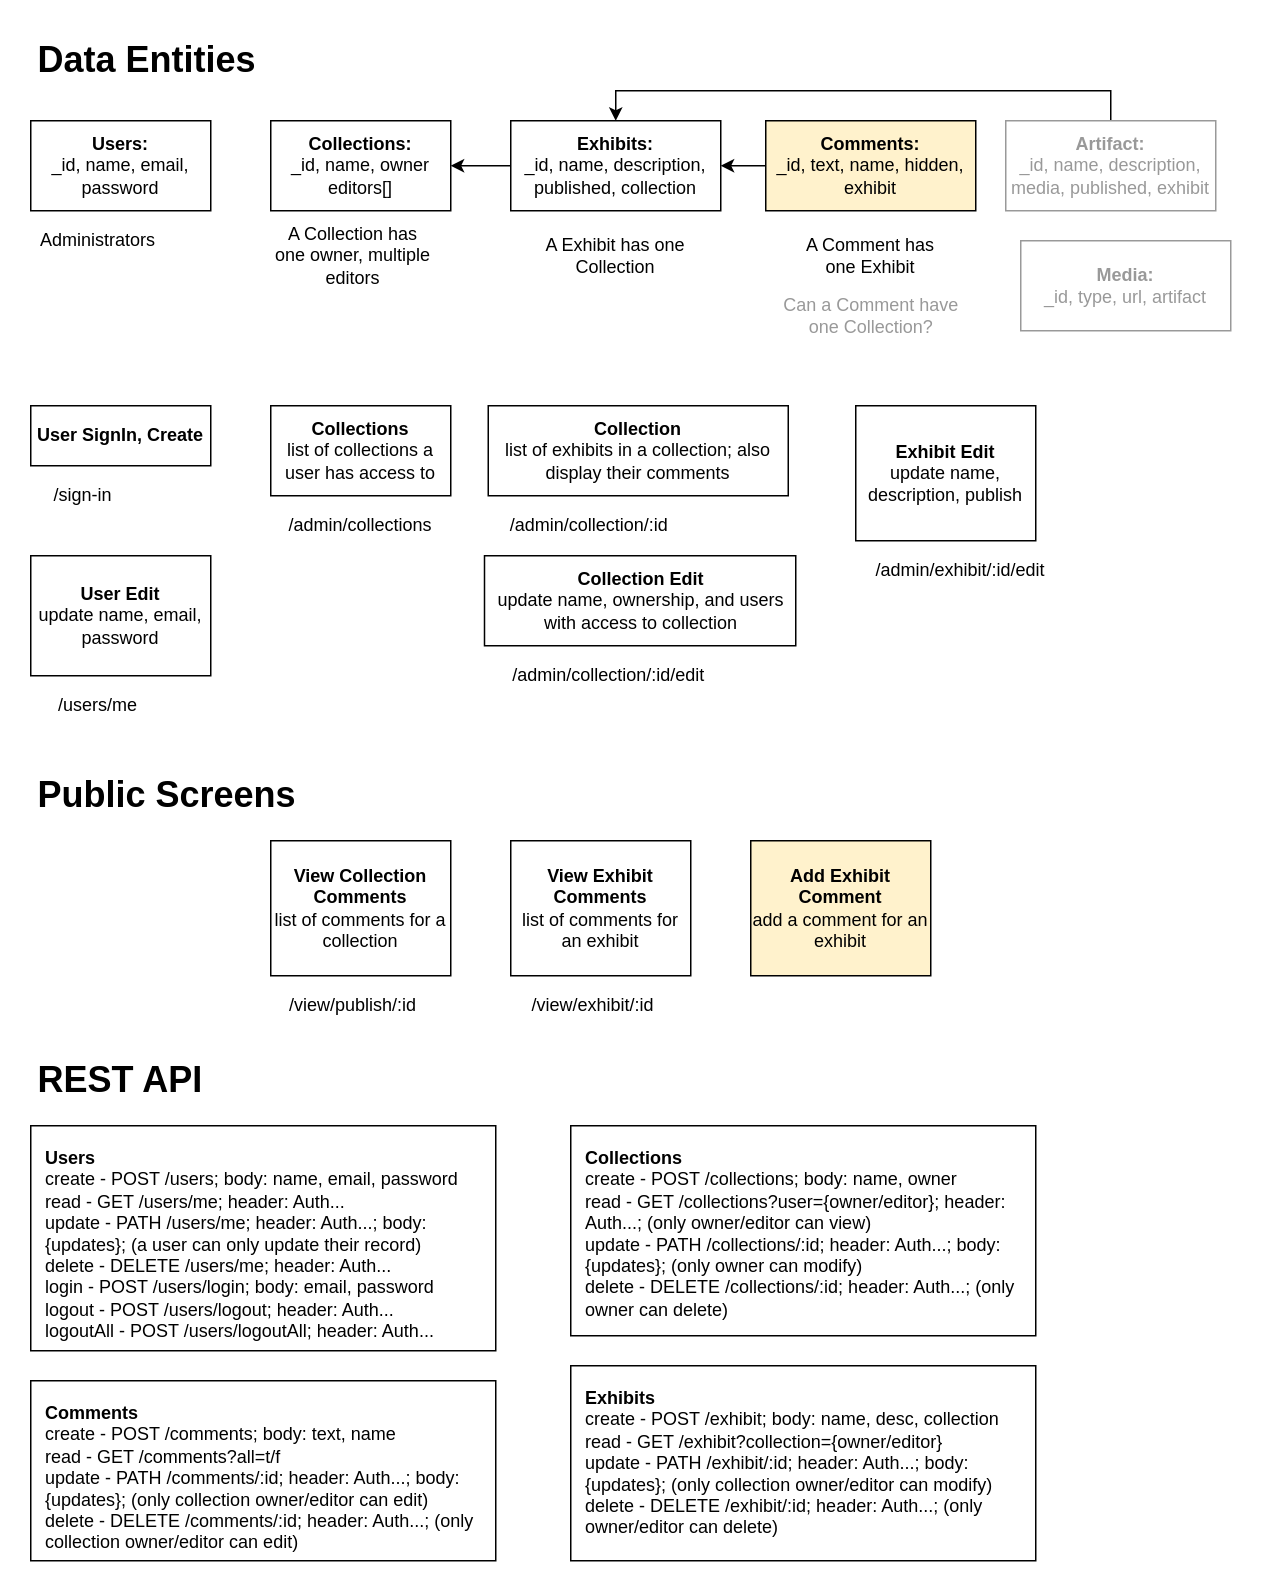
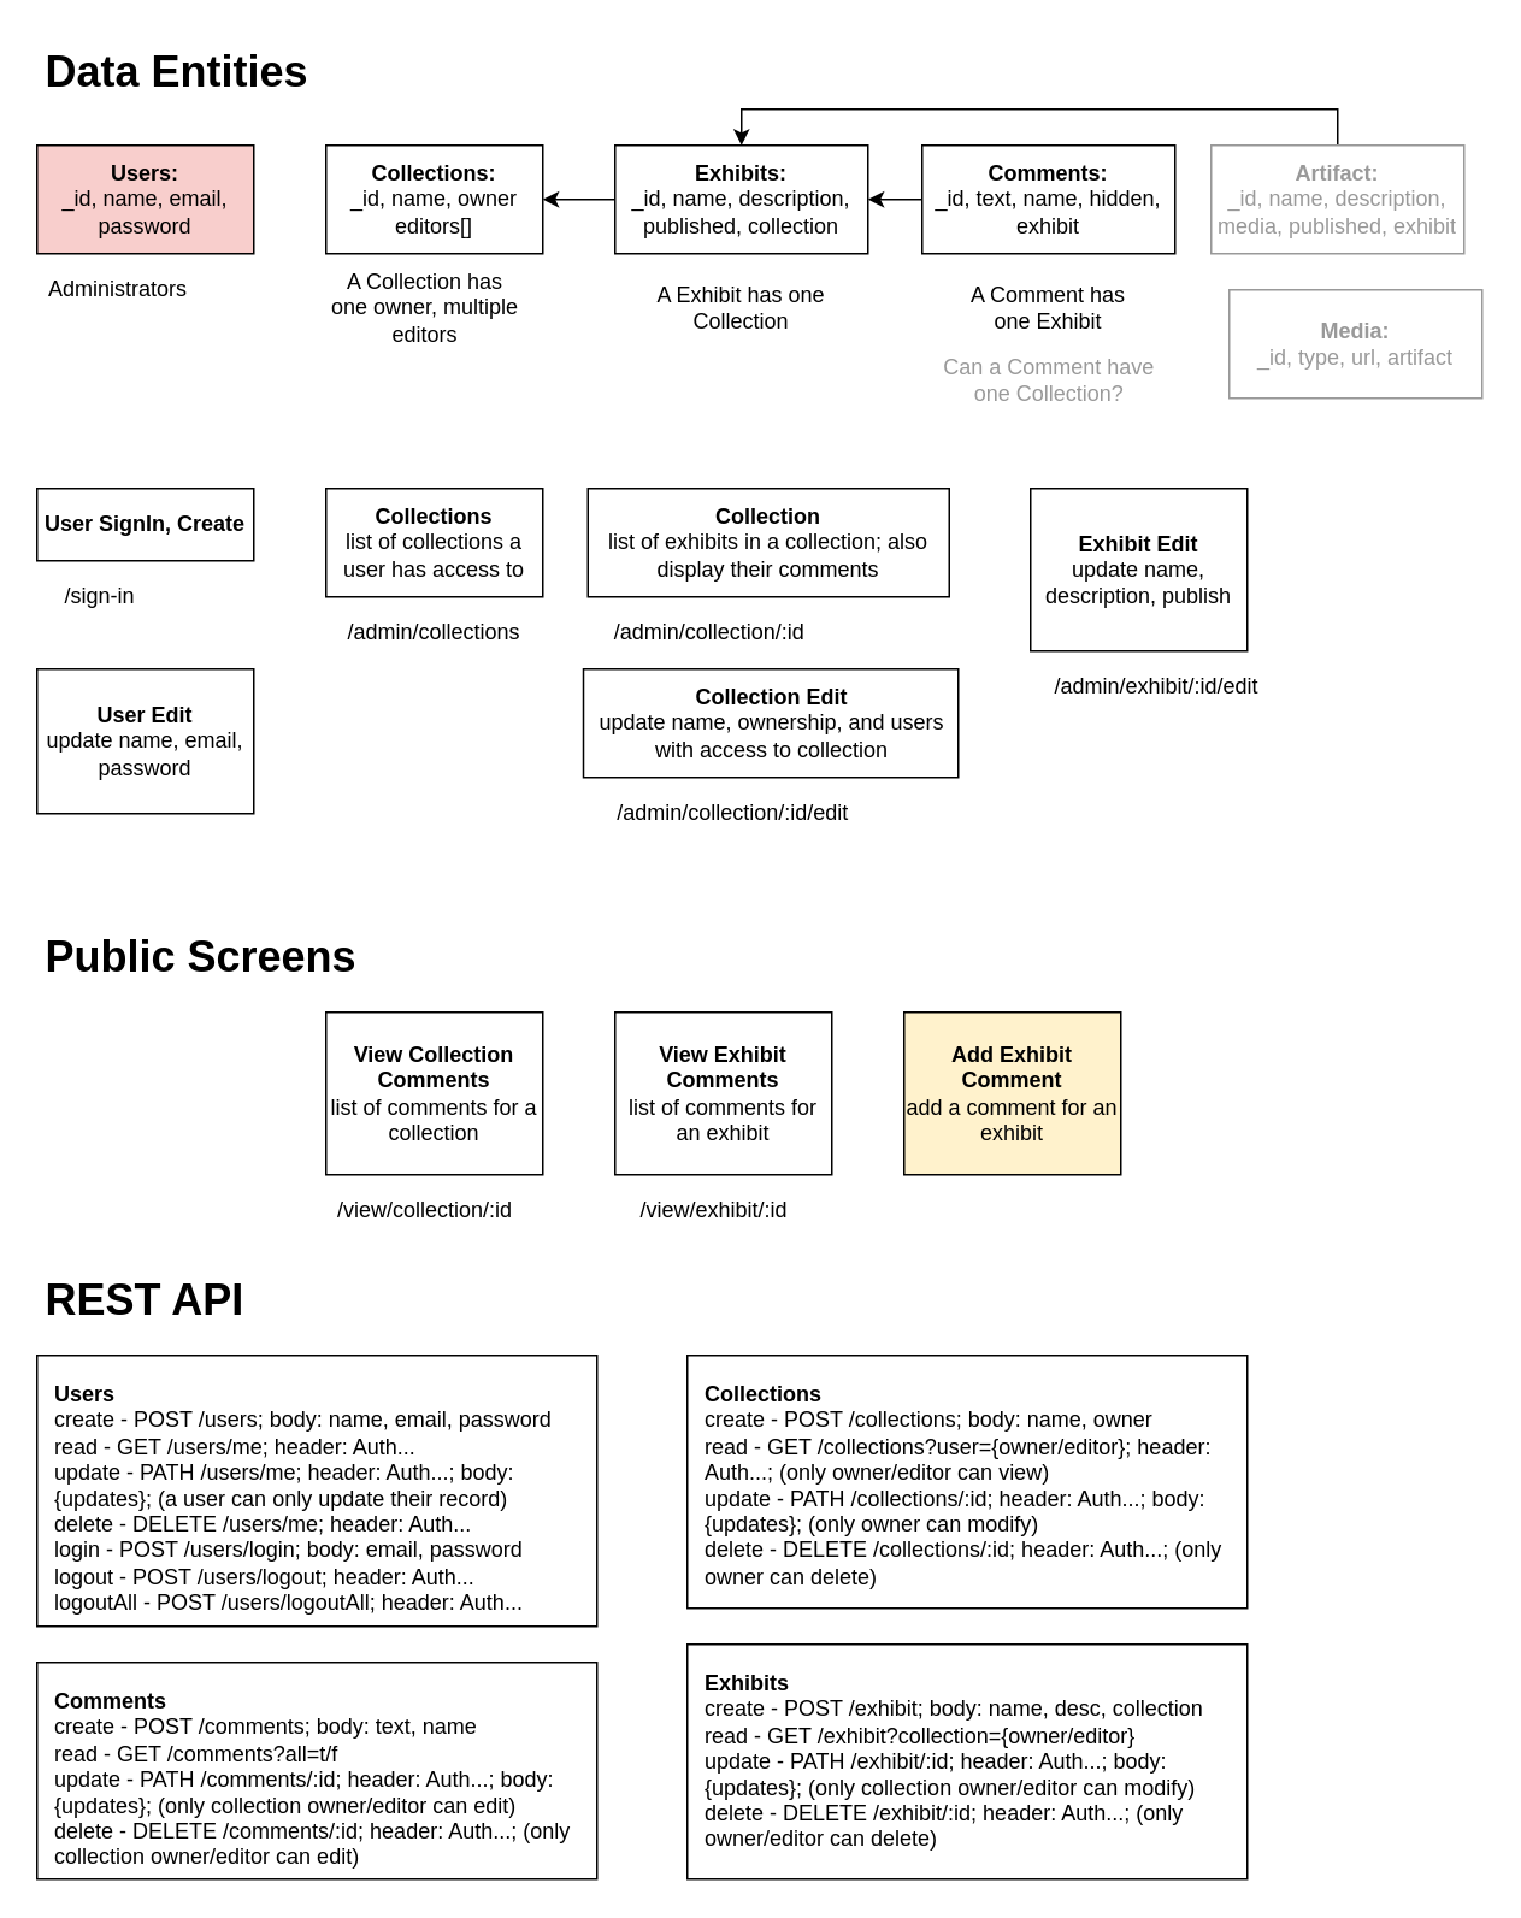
- <mxCell id="2" value="&lt;b&gt;Users:&lt;/b&gt;&lt;br&gt;_id, name, email, password" style="rounded=0;whiteSpace=wrap;html=1;" parent="1" vertex="1"><mxGeometry x="20" y="80" width="120" height="60" as="geometry" /></mxCell>
+ <mxCell id="2" value="&lt;b&gt;Users:&lt;/b&gt;&lt;br&gt;_id, name, email, password" style="rounded=0;whiteSpace=wrap;html=1;fillColor=#f8cecc;" parent="1" vertex="1"><mxGeometry x="20" y="80" width="120" height="60" as="geometry" /></mxCell>
- <mxCell id="7" value="&lt;b&gt;Comments:&lt;/b&gt;&lt;br&gt;_id, text, name, hidden, exhibit" style="rounded=0;whiteSpace=wrap;html=1;fillColor=#fff2cc;" parent="1" vertex="1"><mxGeometry x="510" y="80" width="140" height="60" as="geometry" /></mxCell>
+ <mxCell id="7" value="&lt;b&gt;Comments:&lt;/b&gt;&lt;br&gt;_id, text, name, hidden, exhibit" style="rounded=0;whiteSpace=wrap;html=1;" parent="1" vertex="1"><mxGeometry x="510" y="80" width="140" height="60" as="geometry" /></mxCell>
- <mxCell id="30" value="&lt;font color=&quot;#000000&quot;&gt;/users/me&lt;/font&gt;" style="text;html=1;strokeColor=none;fillColor=none;align=center;verticalAlign=middle;whiteSpace=wrap;rounded=0;fontColor=#999999;" vertex="1" parent="1"><mxGeometry x="30" y="460" width="70" height="20" as="geometry" /></mxCell>
- <mxCell id="33" value="&lt;font color=&quot;#000000&quot;&gt;/view/publish/:id&lt;/font&gt;" style="text;html=1;strokeColor=none;fillColor=none;align=center;verticalAlign=middle;whiteSpace=wrap;rounded=0;fontColor=#999999;" vertex="1" parent="1"><mxGeometry x="180" y="660" width="110" height="20" as="geometry" /></mxCell>
+ <mxCell id="33" value="&lt;font color=&quot;#000000&quot;&gt;/view/collection/:id&lt;/font&gt;" style="text;html=1;strokeColor=none;fillColor=none;align=center;verticalAlign=middle;whiteSpace=wrap;rounded=0;fontColor=#999999;" vertex="1" parent="1"><mxGeometry x="180" y="660" width="110" height="20" as="geometry" /></mxCell>
